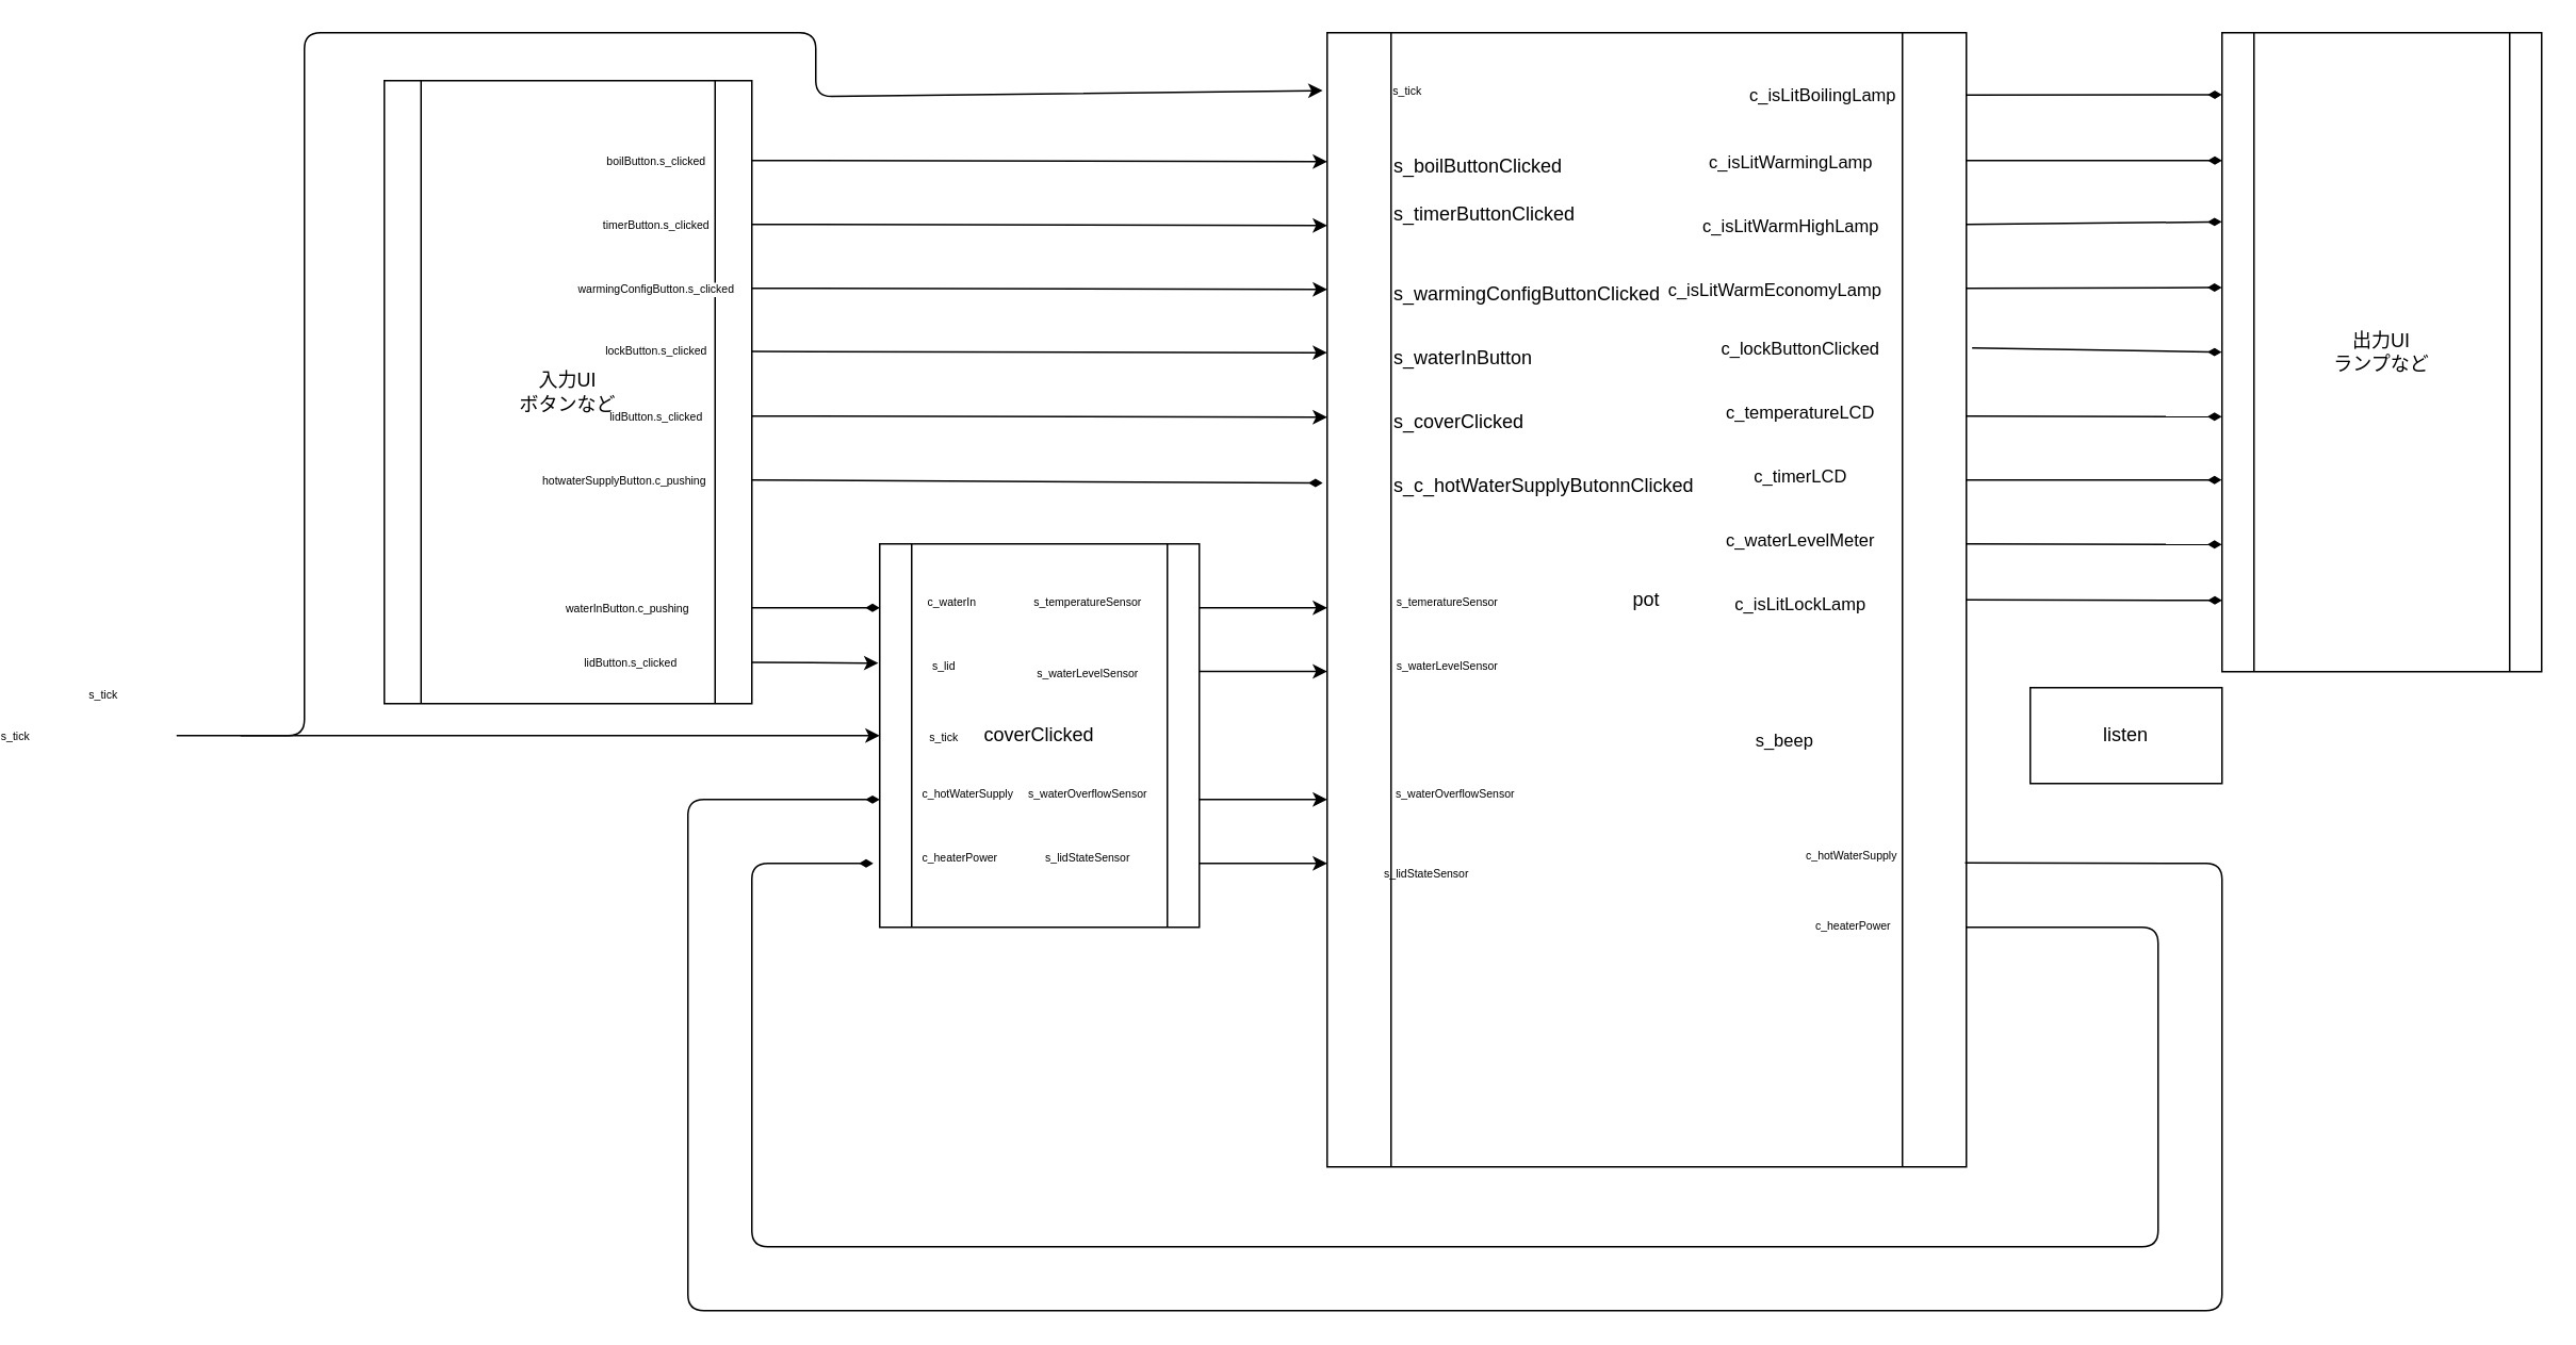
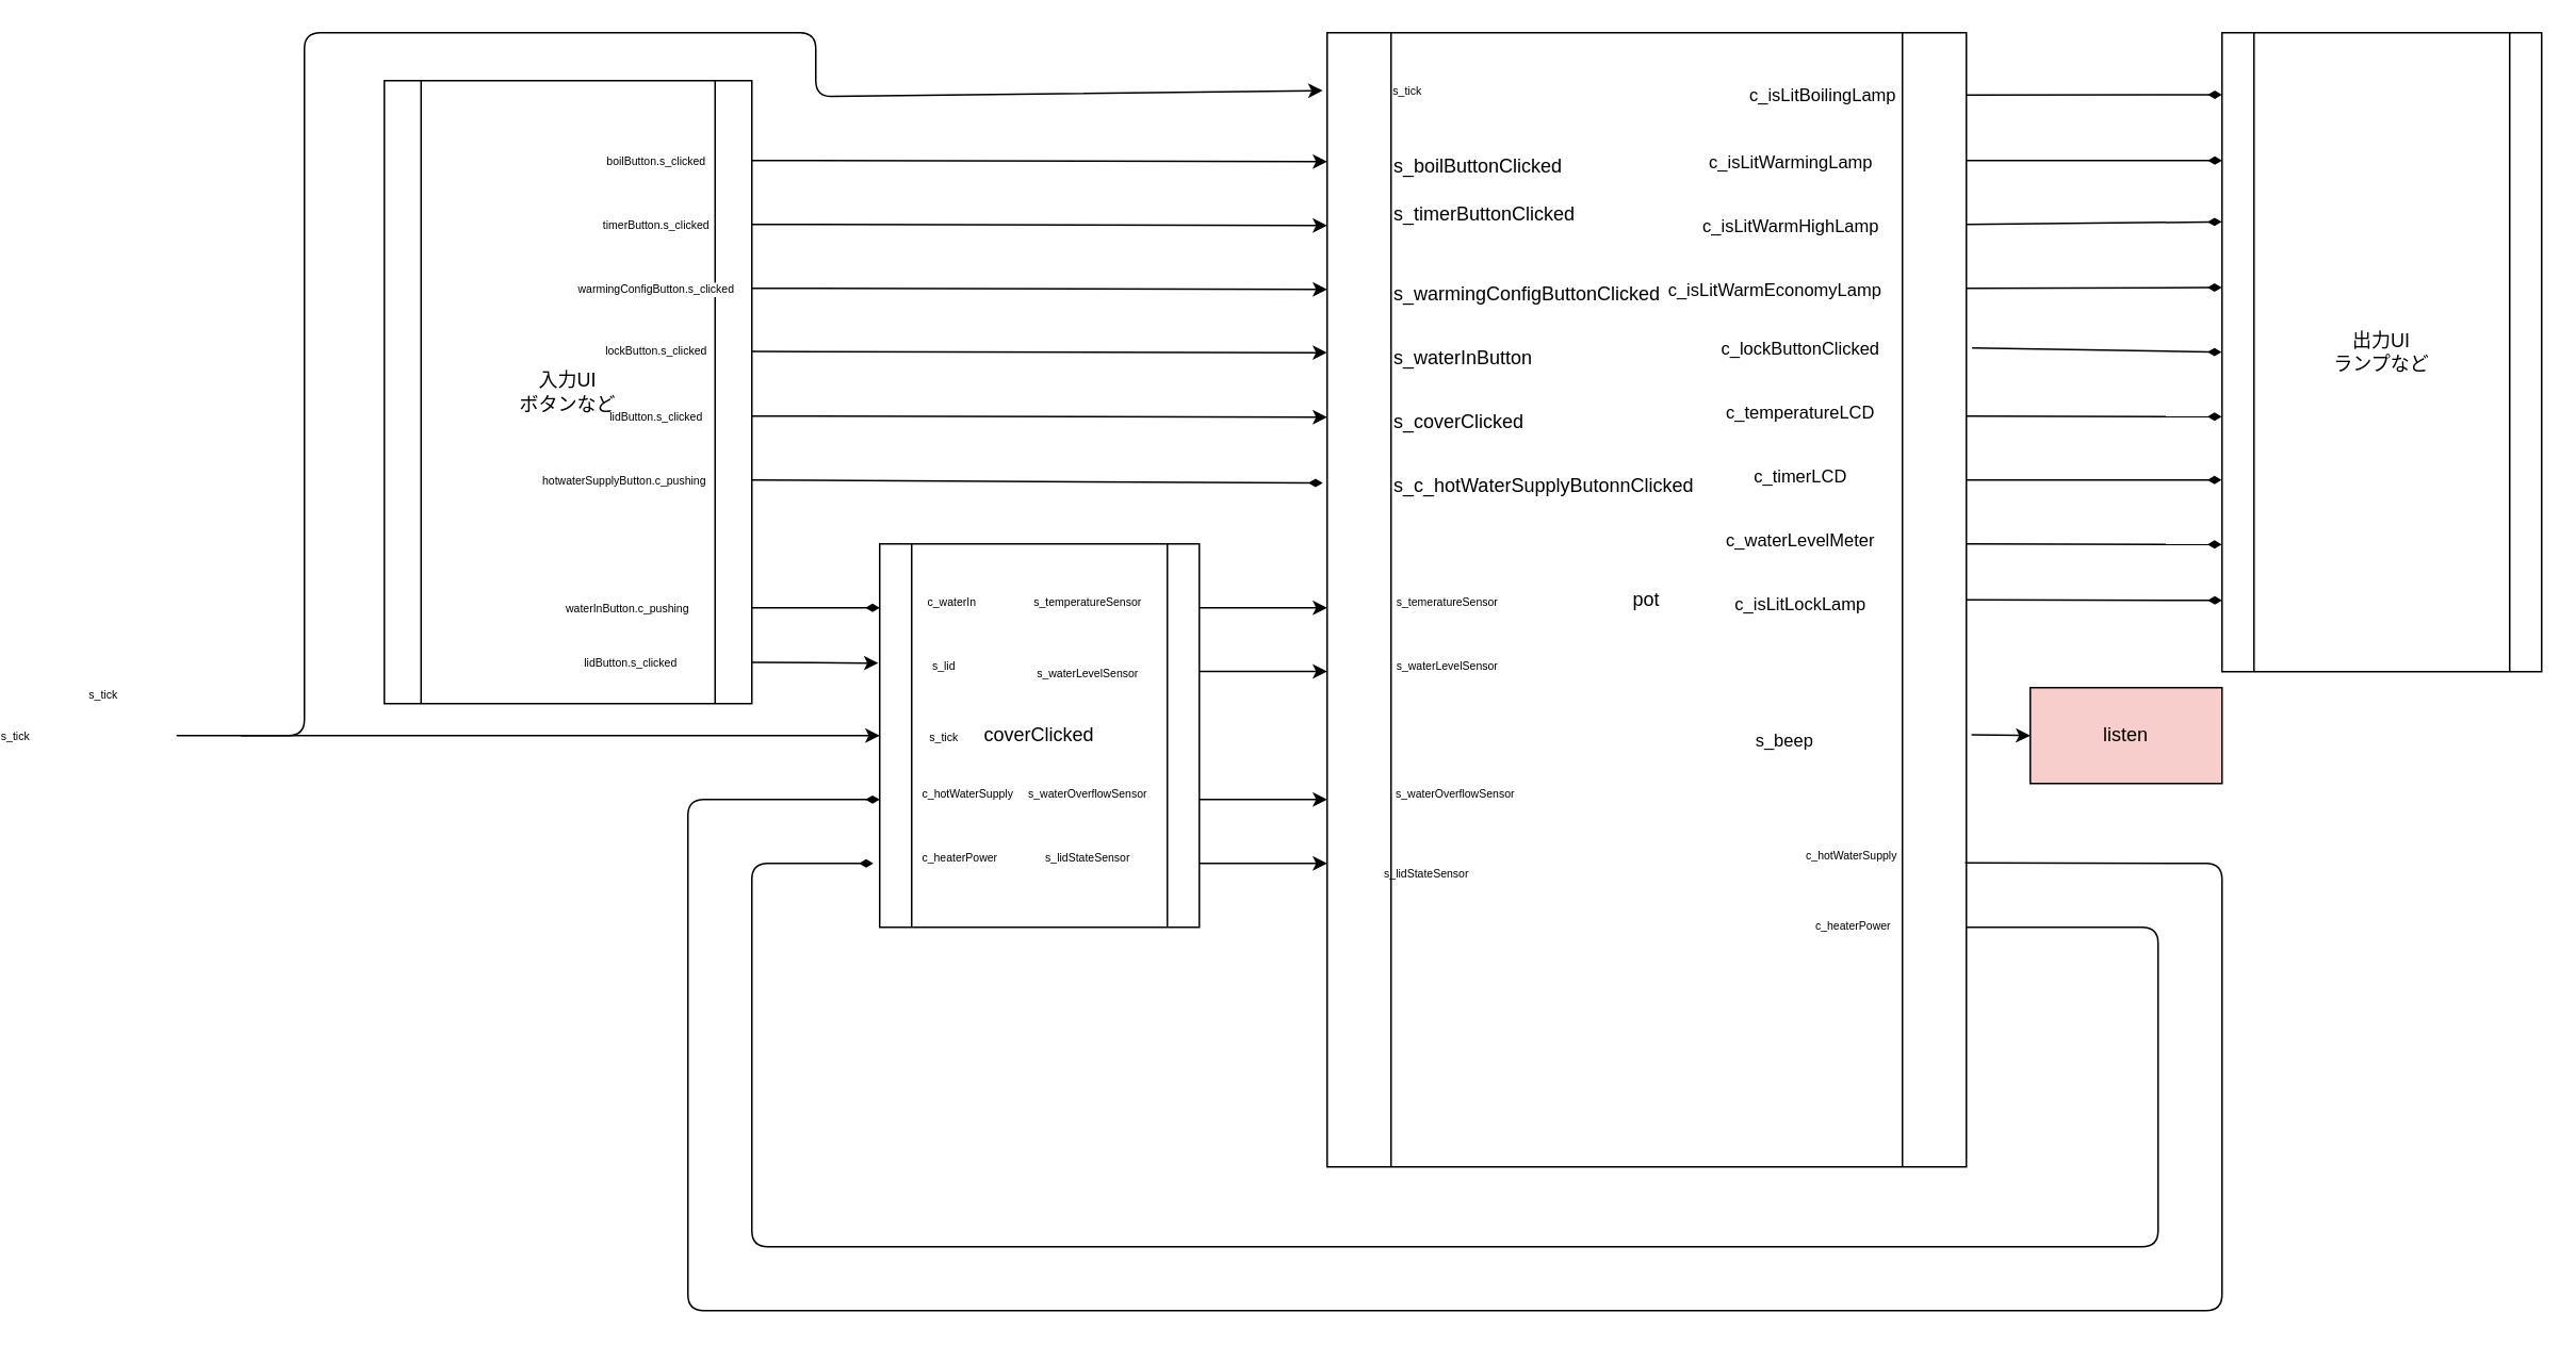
+ <mxCell id="48" value="" style="endArrow=classic;html=1;entryX=0;entryY=0.5;entryDx=0;entryDy=0;exitX=1.008;exitY=0.619;exitDx=0;exitDy=0;exitPerimeter=0;" edge="1" parent="1" source="2" target="38"><mxGeometry width="50" height="50" relative="1" as="geometry"><mxPoint x="1150" y="460" as="sourcePoint" /><mxPoint x="1150" y="410" as="targetPoint" /></mxGeometry></mxCell>
- <mxCell id="38" value="listen" style="rounded=0;whiteSpace=wrap;html=1;" vertex="1" parent="1"><mxGeometry x="1180" y="430" width="120" height="60" as="geometry" /></mxCell>
+ <mxCell id="38" value="listen" style="rounded=0;whiteSpace=wrap;html=1;fillColor=#f8cecc;" vertex="1" parent="1"><mxGeometry x="1180" y="430" width="120" height="60" as="geometry" /></mxCell>
